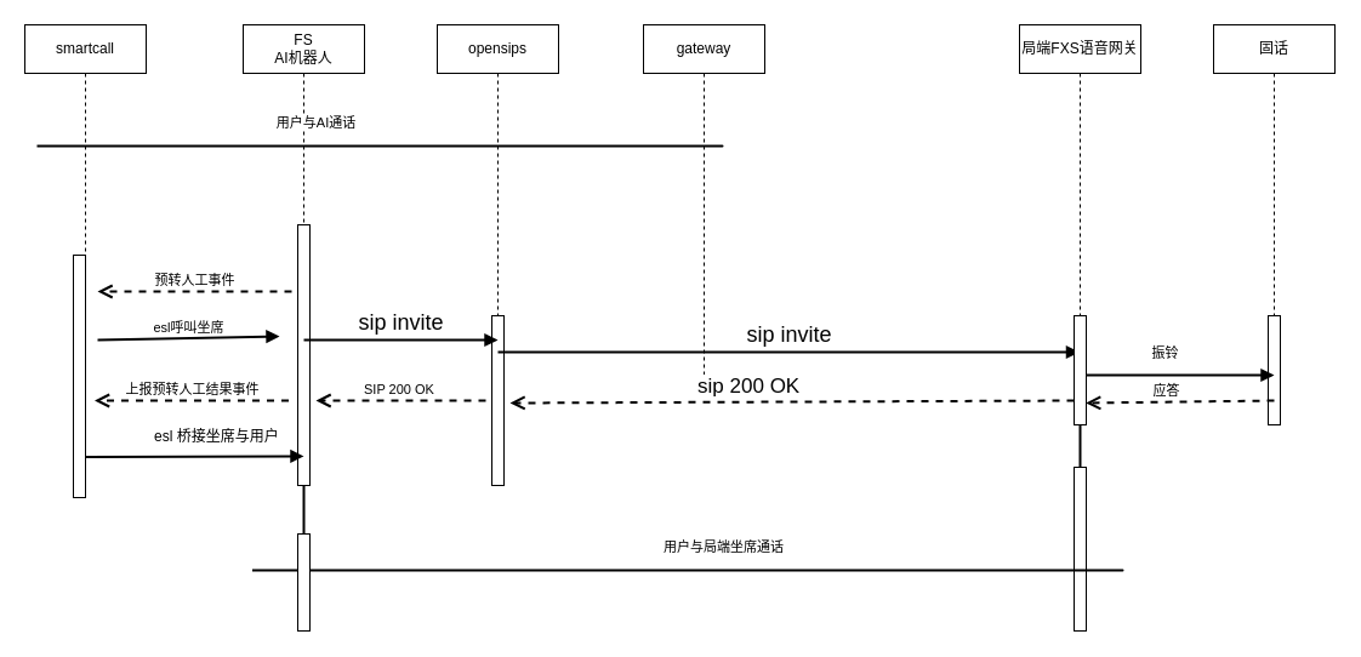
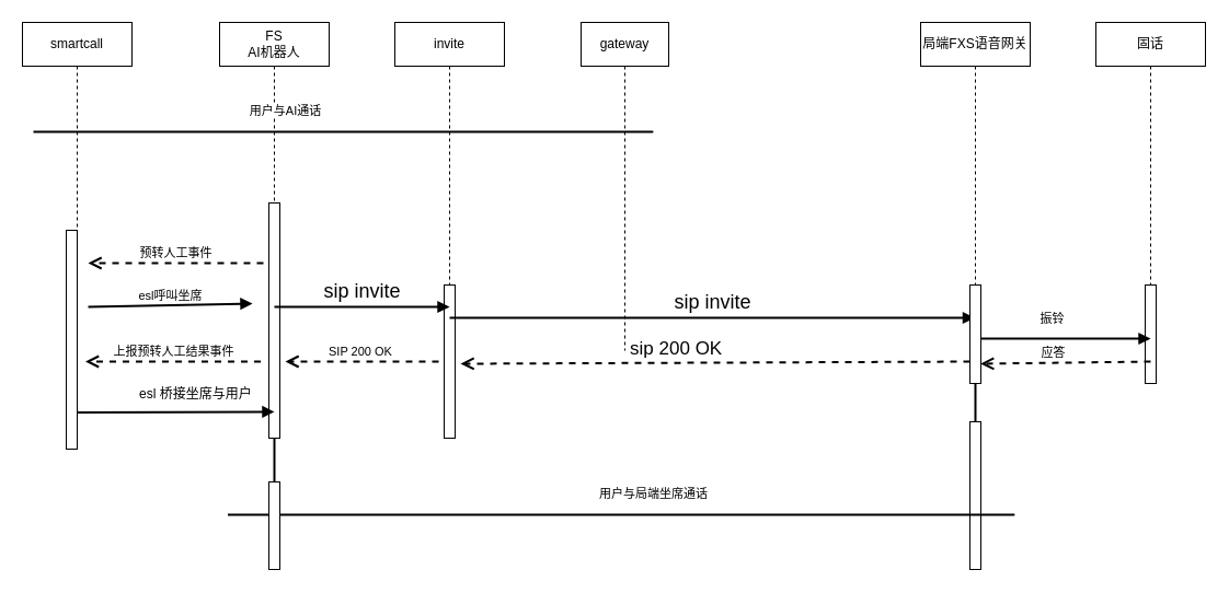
- <mxCell id="2" value="opensips" style="shape=umlLifeline;perimeter=lifelinePerimeter;whiteSpace=wrap;html=1;container=1;collapsible=0;recursiveResize=0;outlineConnect=0;" parent="1" vertex="1"><mxGeometry x="360" y="20" width="100" height="380" as="geometry" /></mxCell>
+ <mxCell id="2" value="invite" style="shape=umlLifeline;perimeter=lifelinePerimeter;whiteSpace=wrap;html=1;container=1;collapsible=0;recursiveResize=0;outlineConnect=0;" parent="1" vertex="1"><mxGeometry x="360" y="20" width="100" height="380" as="geometry" /></mxCell>
- <mxCell id="11" value="gateway" style="shape=umlLifeline;perimeter=lifelinePerimeter;whiteSpace=wrap;html=1;container=1;collapsible=0;recursiveResize=0;outlineConnect=0;" parent="1" vertex="1"><mxGeometry x="530" y="20" width="100" height="300" as="geometry" /></mxCell>
+ <mxCell id="11" value="gateway" style="shape=umlLifeline;perimeter=lifelinePerimeter;whiteSpace=wrap;html=1;container=1;collapsible=0;recursiveResize=0;outlineConnect=0;" parent="1" vertex="1"><mxGeometry x="530" y="20" width="80" height="300" as="geometry" /></mxCell>
